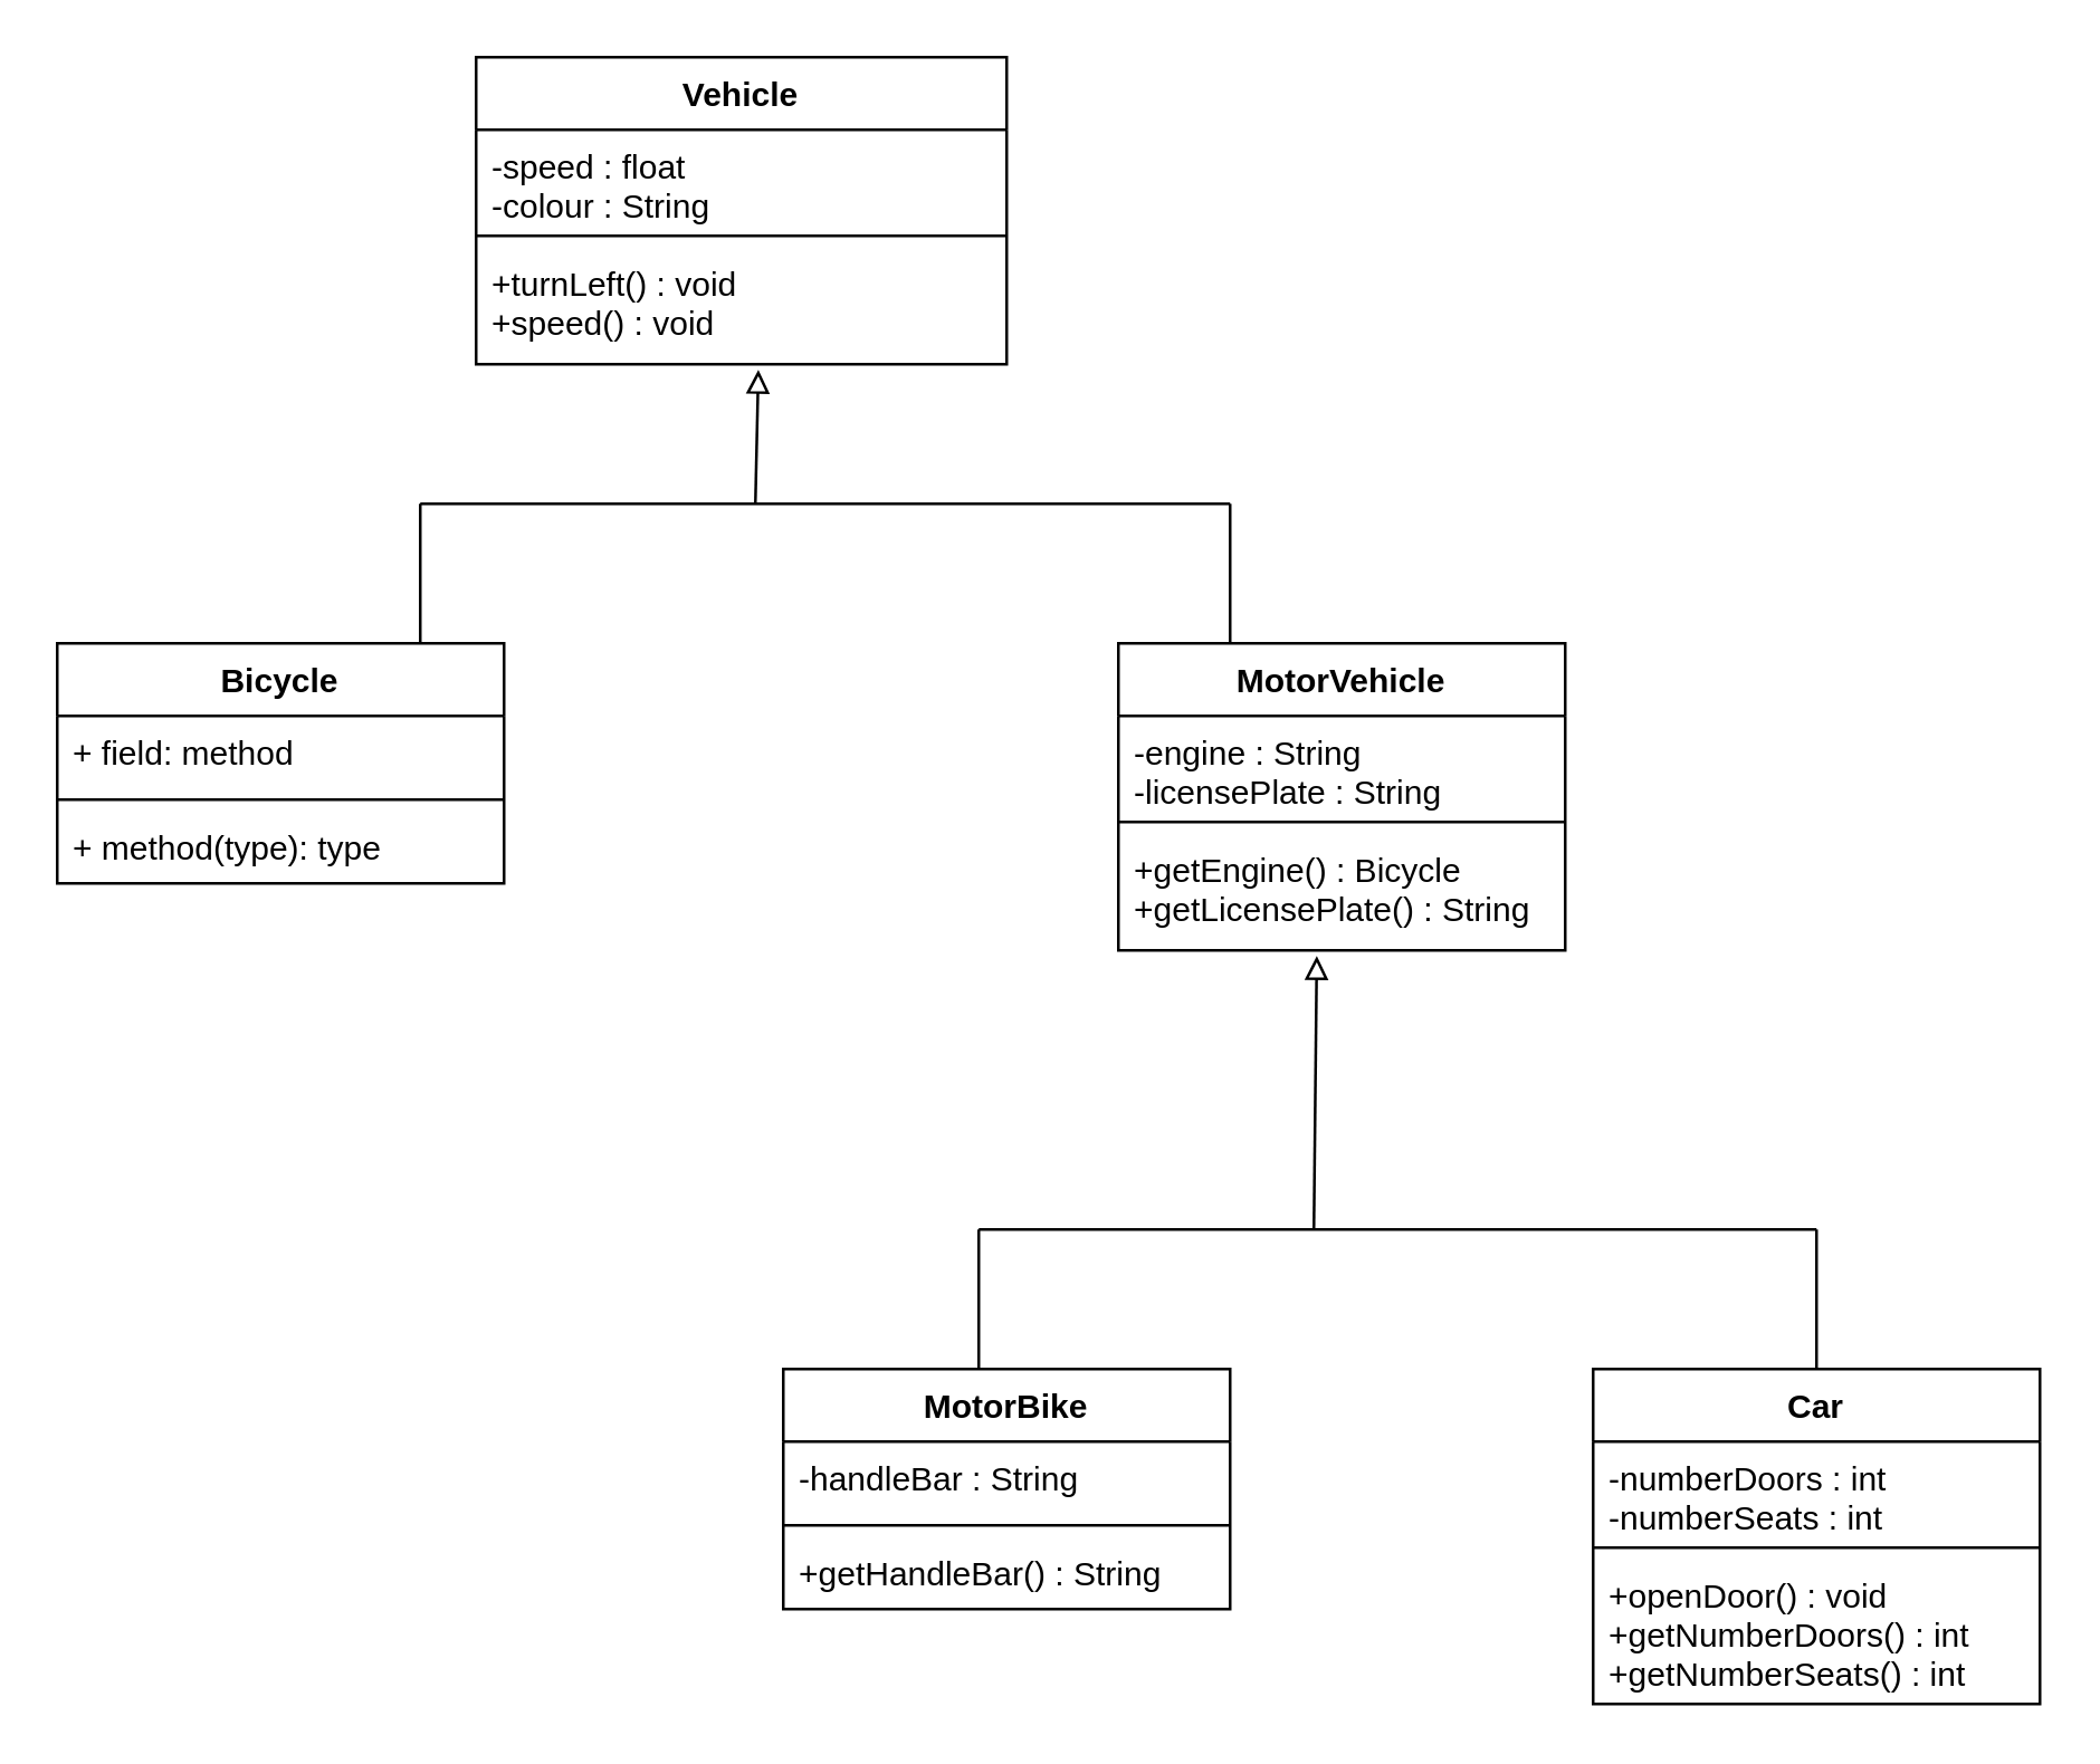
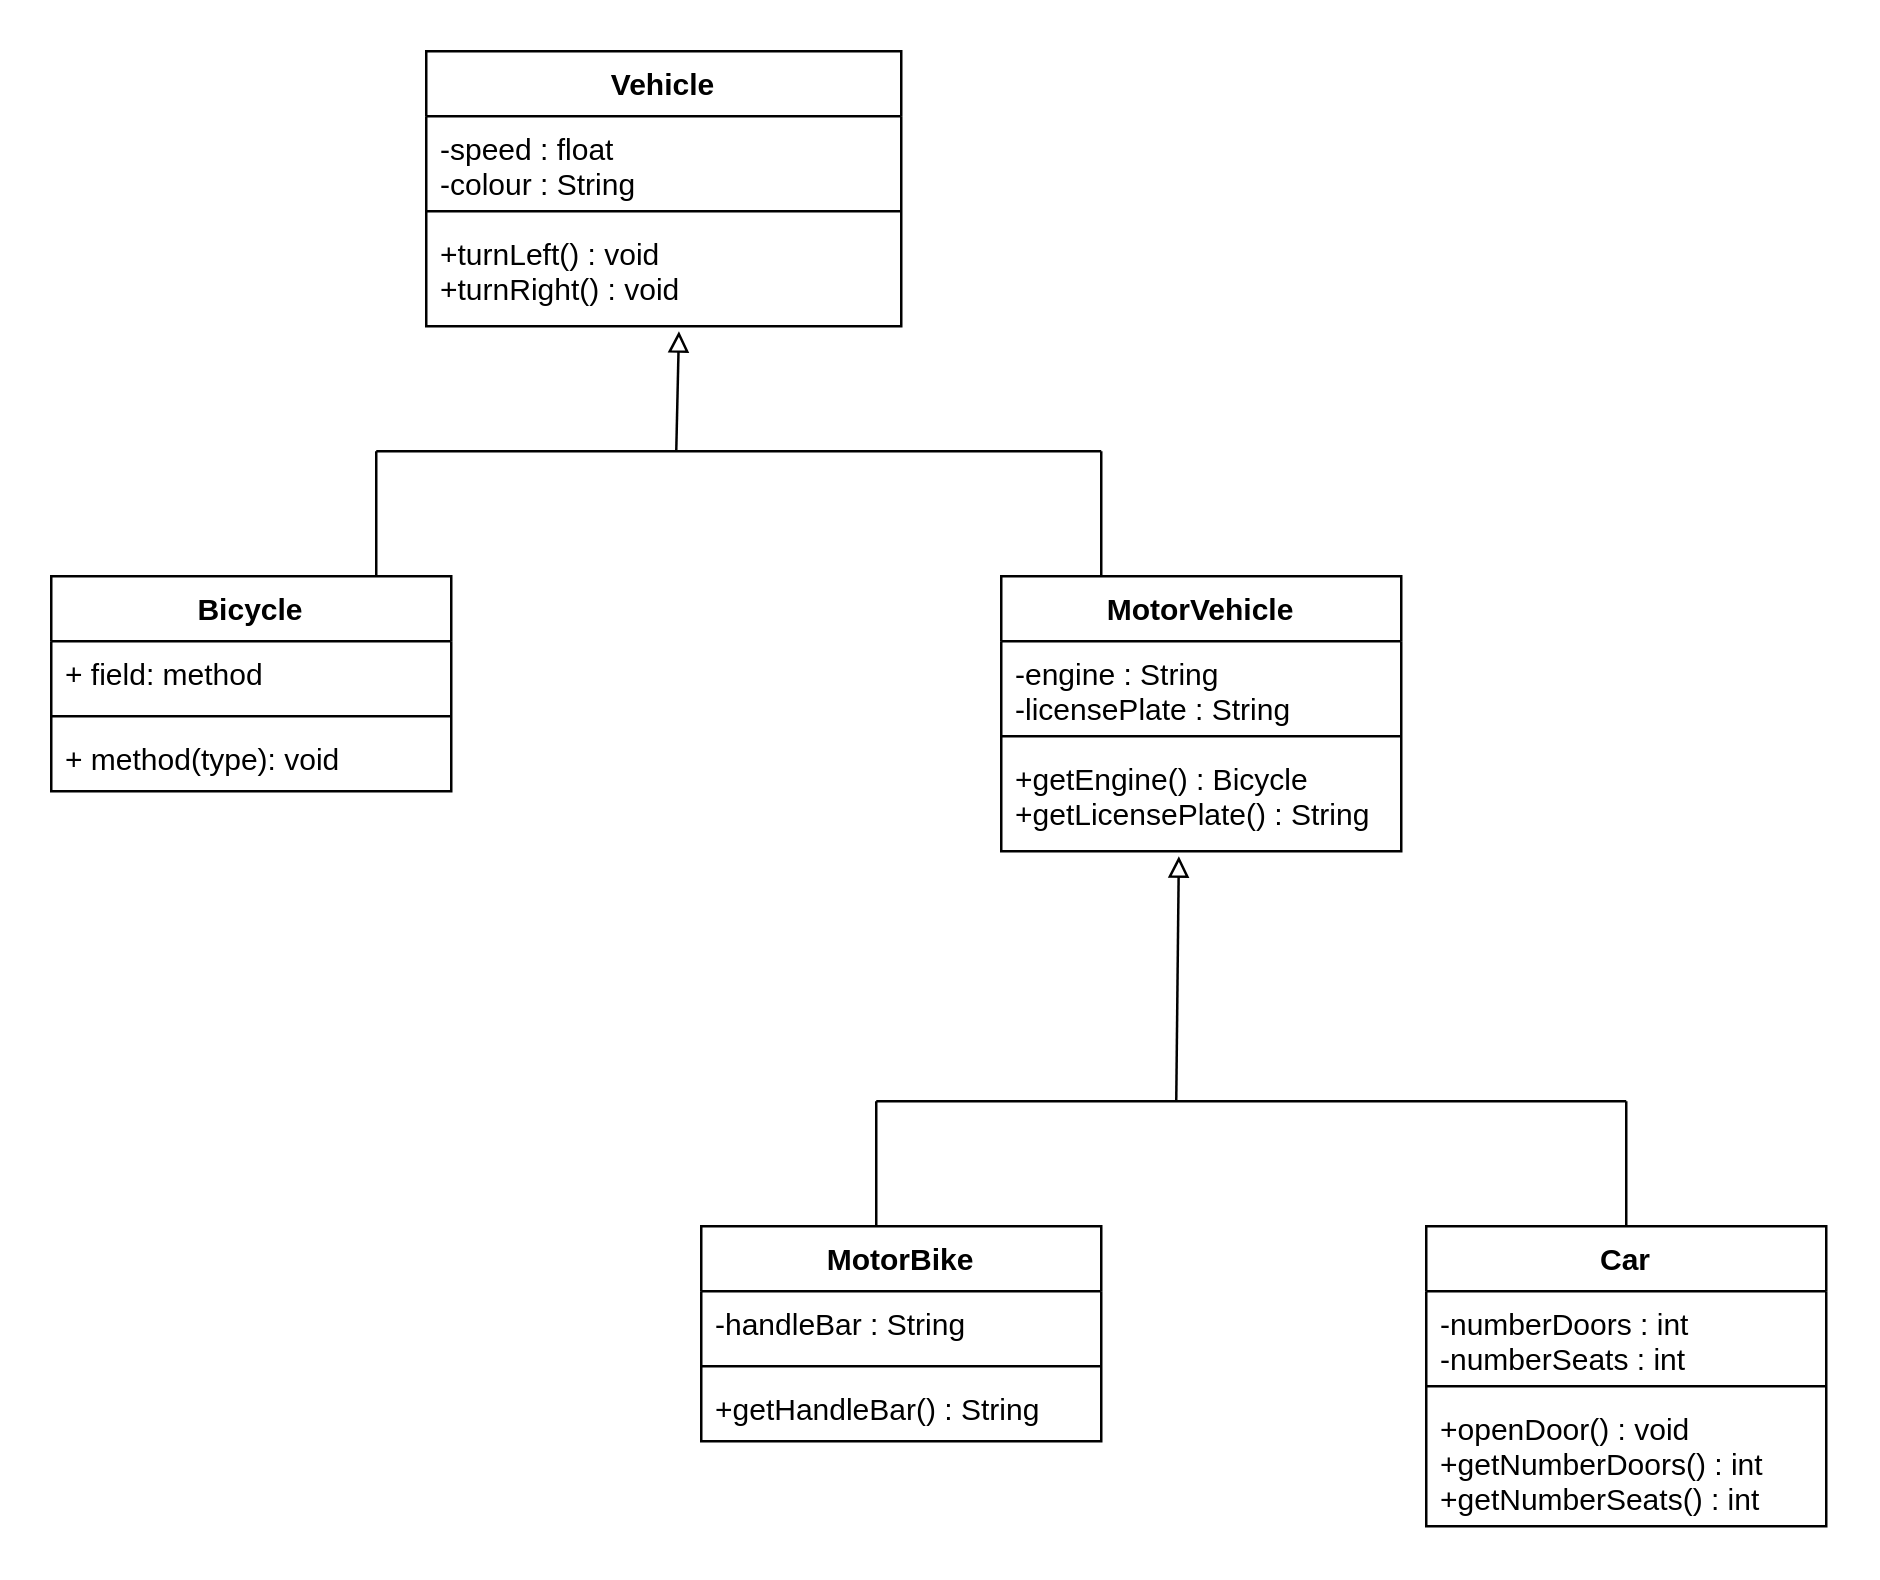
- <mxCell id="5" value="+turnLeft() : void&#10;+speed() : void" style="text;strokeColor=none;fillColor=none;align=left;verticalAlign=top;spacingLeft=4;spacingRight=4;overflow=hidden;rotatable=0;points=[[0,0.5],[1,0.5]];portConstraint=eastwest;" vertex="1" parent="2"><mxGeometry y="68" width="190" height="42" as="geometry" /></mxCell>
+ <mxCell id="5" value="+turnLeft() : void&#10;+turnRight() : void" style="text;strokeColor=none;fillColor=none;align=left;verticalAlign=top;spacingLeft=4;spacingRight=4;overflow=hidden;rotatable=0;points=[[0,0.5],[1,0.5]];portConstraint=eastwest;" vertex="1" parent="2"><mxGeometry y="68" width="190" height="42" as="geometry" /></mxCell>
- <mxCell id="13" value="+ method(type): type" style="text;strokeColor=none;fillColor=none;align=left;verticalAlign=top;spacingLeft=4;spacingRight=4;overflow=hidden;rotatable=0;points=[[0,0.5],[1,0.5]];portConstraint=eastwest;" vertex="1" parent="10"><mxGeometry y="60" width="160" height="26" as="geometry" /></mxCell>
+ <mxCell id="13" value="+ method(type): void" style="text;strokeColor=none;fillColor=none;align=left;verticalAlign=top;spacingLeft=4;spacingRight=4;overflow=hidden;rotatable=0;points=[[0,0.5],[1,0.5]];portConstraint=eastwest;" vertex="1" parent="10"><mxGeometry y="60" width="160" height="26" as="geometry" /></mxCell>
